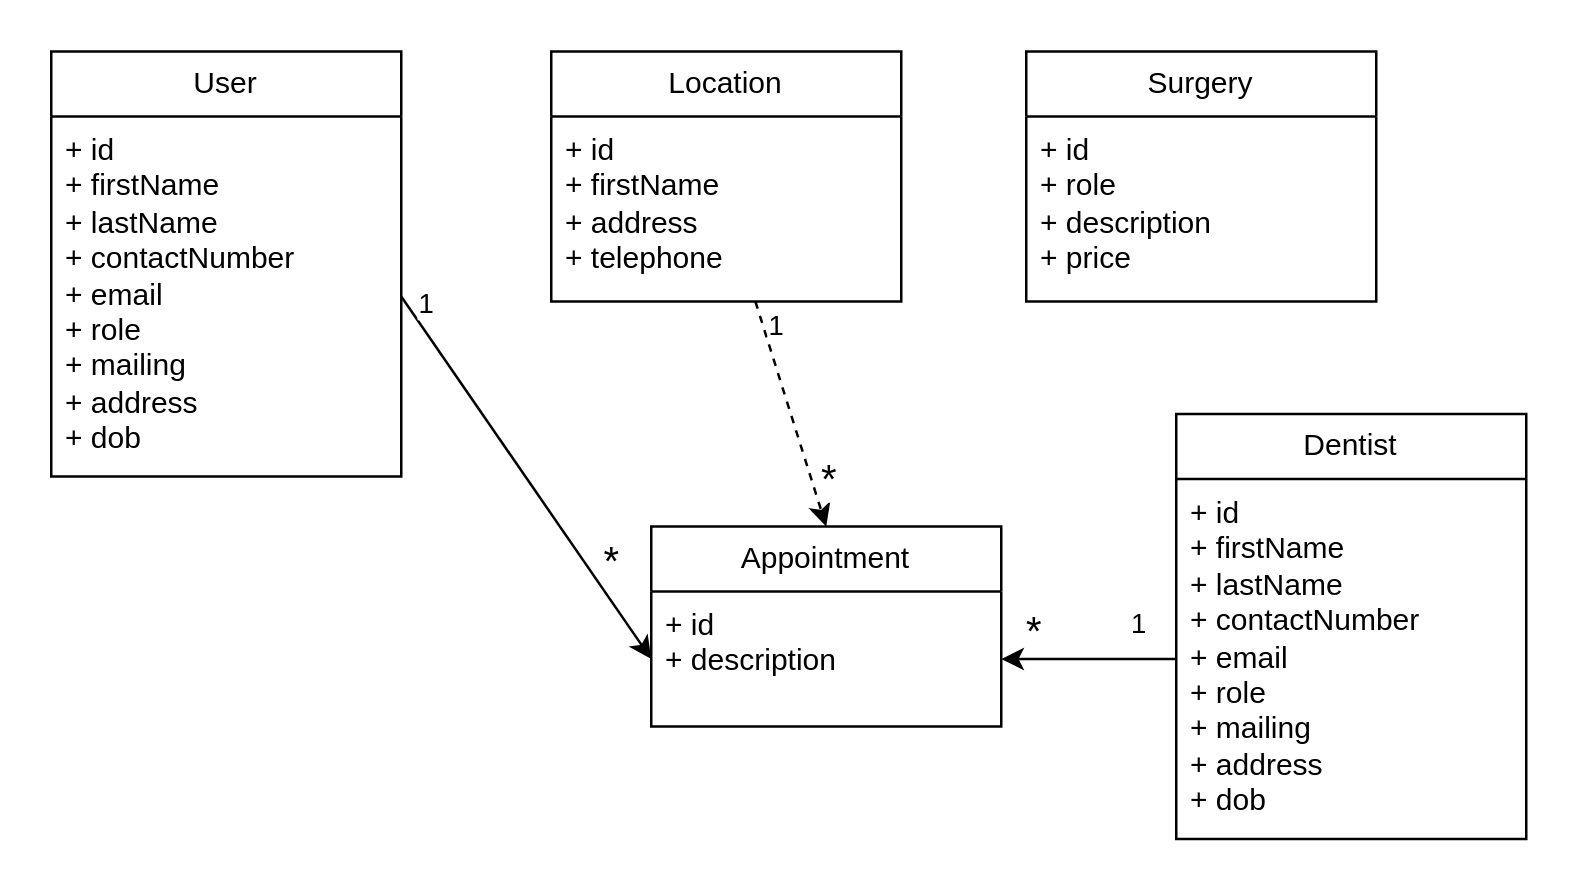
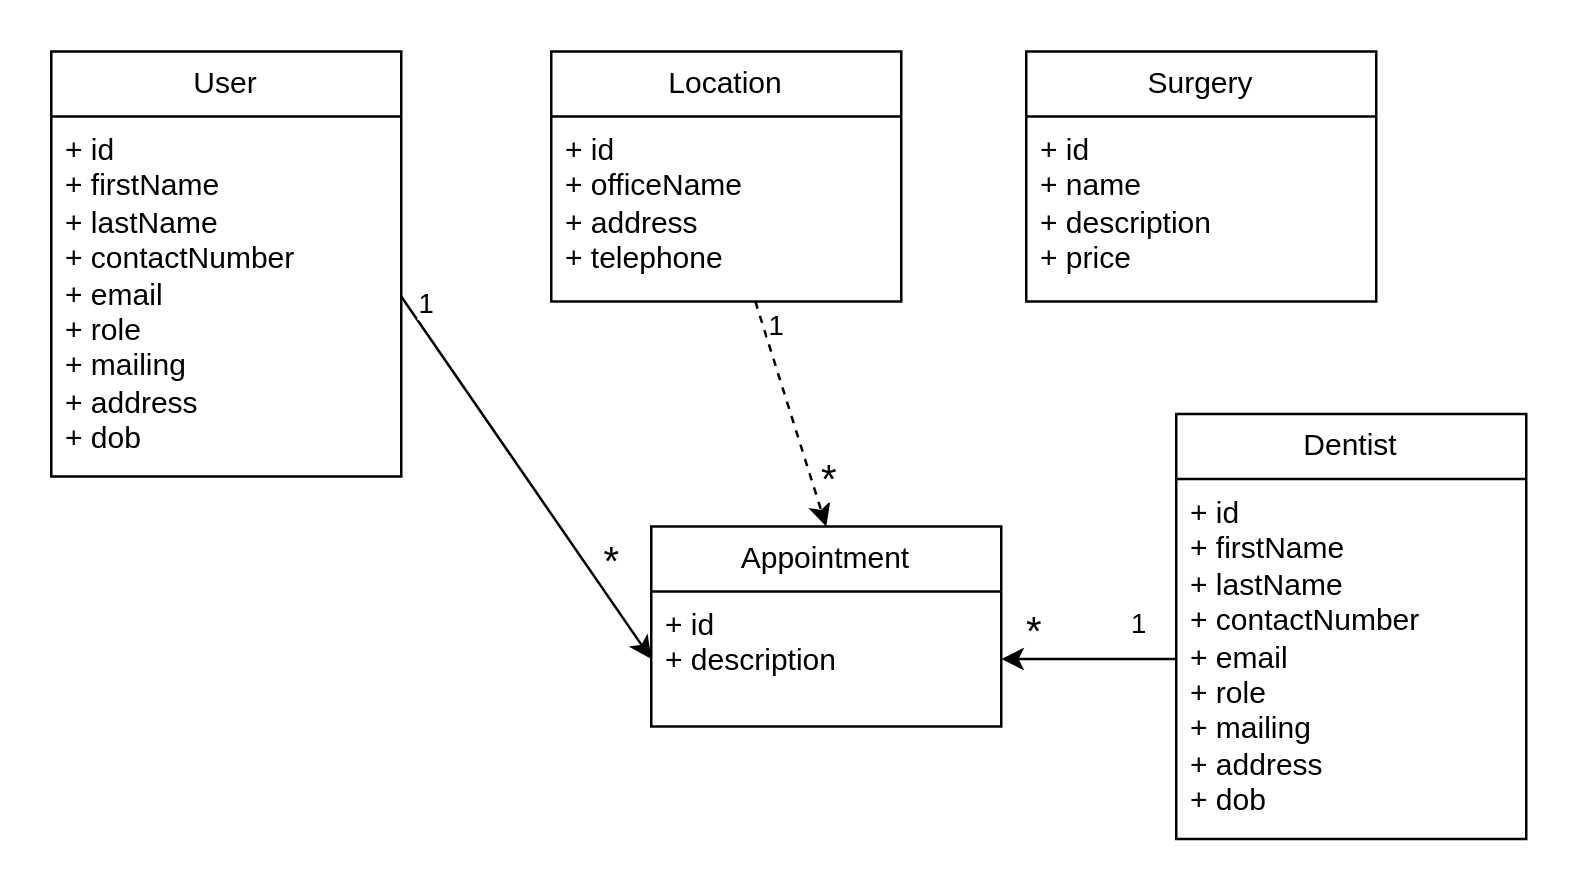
- <mxCell id="5" value="+ id&lt;br&gt;+ firstName&lt;br&gt;+ address&lt;br&gt;+ telephone" style="text;strokeColor=none;fillColor=none;align=left;verticalAlign=top;spacingLeft=4;spacingRight=4;overflow=hidden;rotatable=0;points=[[0,0.5],[1,0.5]];portConstraint=eastwest;whiteSpace=wrap;html=1;" parent="4" vertex="1"><mxGeometry y="26" width="140" height="74" as="geometry" /></mxCell>
+ <mxCell id="5" value="+ id&lt;br&gt;+ officeName&lt;br&gt;+ address&lt;br&gt;+ telephone" style="text;strokeColor=none;fillColor=none;align=left;verticalAlign=top;spacingLeft=4;spacingRight=4;overflow=hidden;rotatable=0;points=[[0,0.5],[1,0.5]];portConstraint=eastwest;whiteSpace=wrap;html=1;" parent="4" vertex="1"><mxGeometry y="26" width="140" height="74" as="geometry" /></mxCell>
- <mxCell id="9" value="+ id&lt;br&gt;+ role&lt;br&gt;+ description&lt;br&gt;+ price" style="text;strokeColor=none;fillColor=none;align=left;verticalAlign=top;spacingLeft=4;spacingRight=4;overflow=hidden;rotatable=0;points=[[0,0.5],[1,0.5]];portConstraint=eastwest;whiteSpace=wrap;html=1;" parent="8" vertex="1"><mxGeometry y="26" width="140" height="74" as="geometry" /></mxCell>
+ <mxCell id="9" value="+ id&lt;br&gt;+ name&lt;br&gt;+ description&lt;br&gt;+ price" style="text;strokeColor=none;fillColor=none;align=left;verticalAlign=top;spacingLeft=4;spacingRight=4;overflow=hidden;rotatable=0;points=[[0,0.5],[1,0.5]];portConstraint=eastwest;whiteSpace=wrap;html=1;" parent="8" vertex="1"><mxGeometry y="26" width="140" height="74" as="geometry" /></mxCell>
